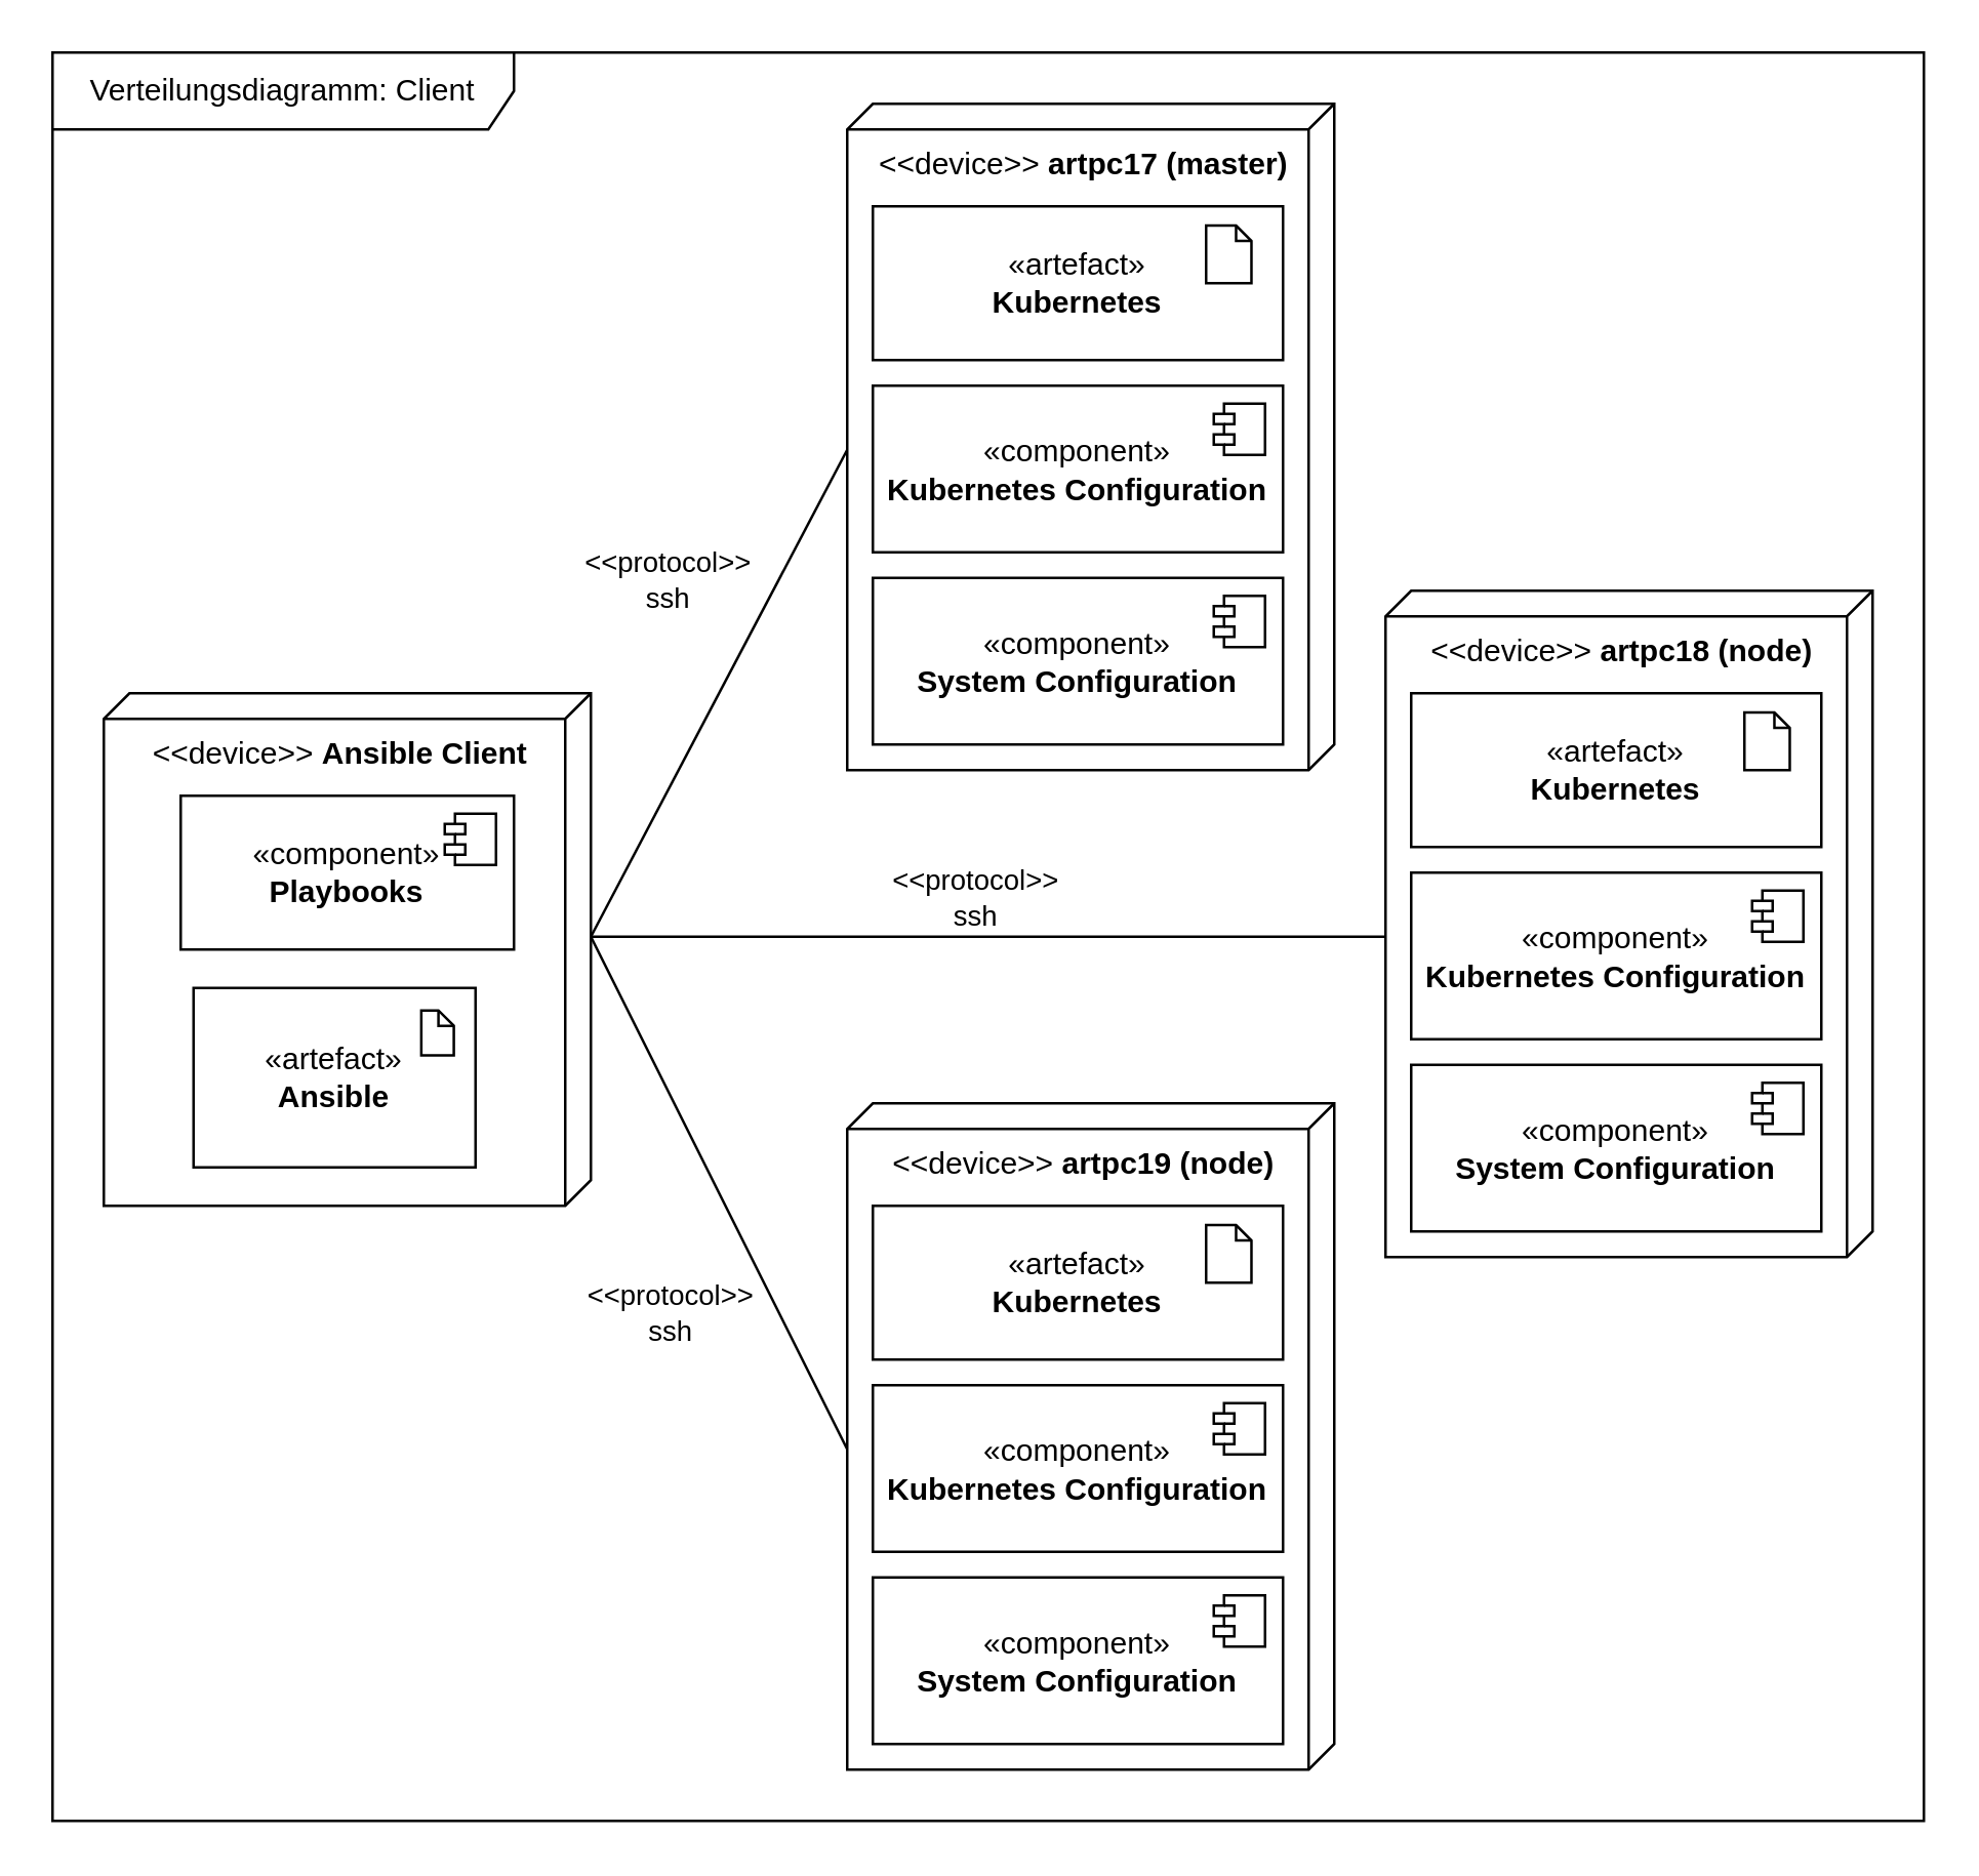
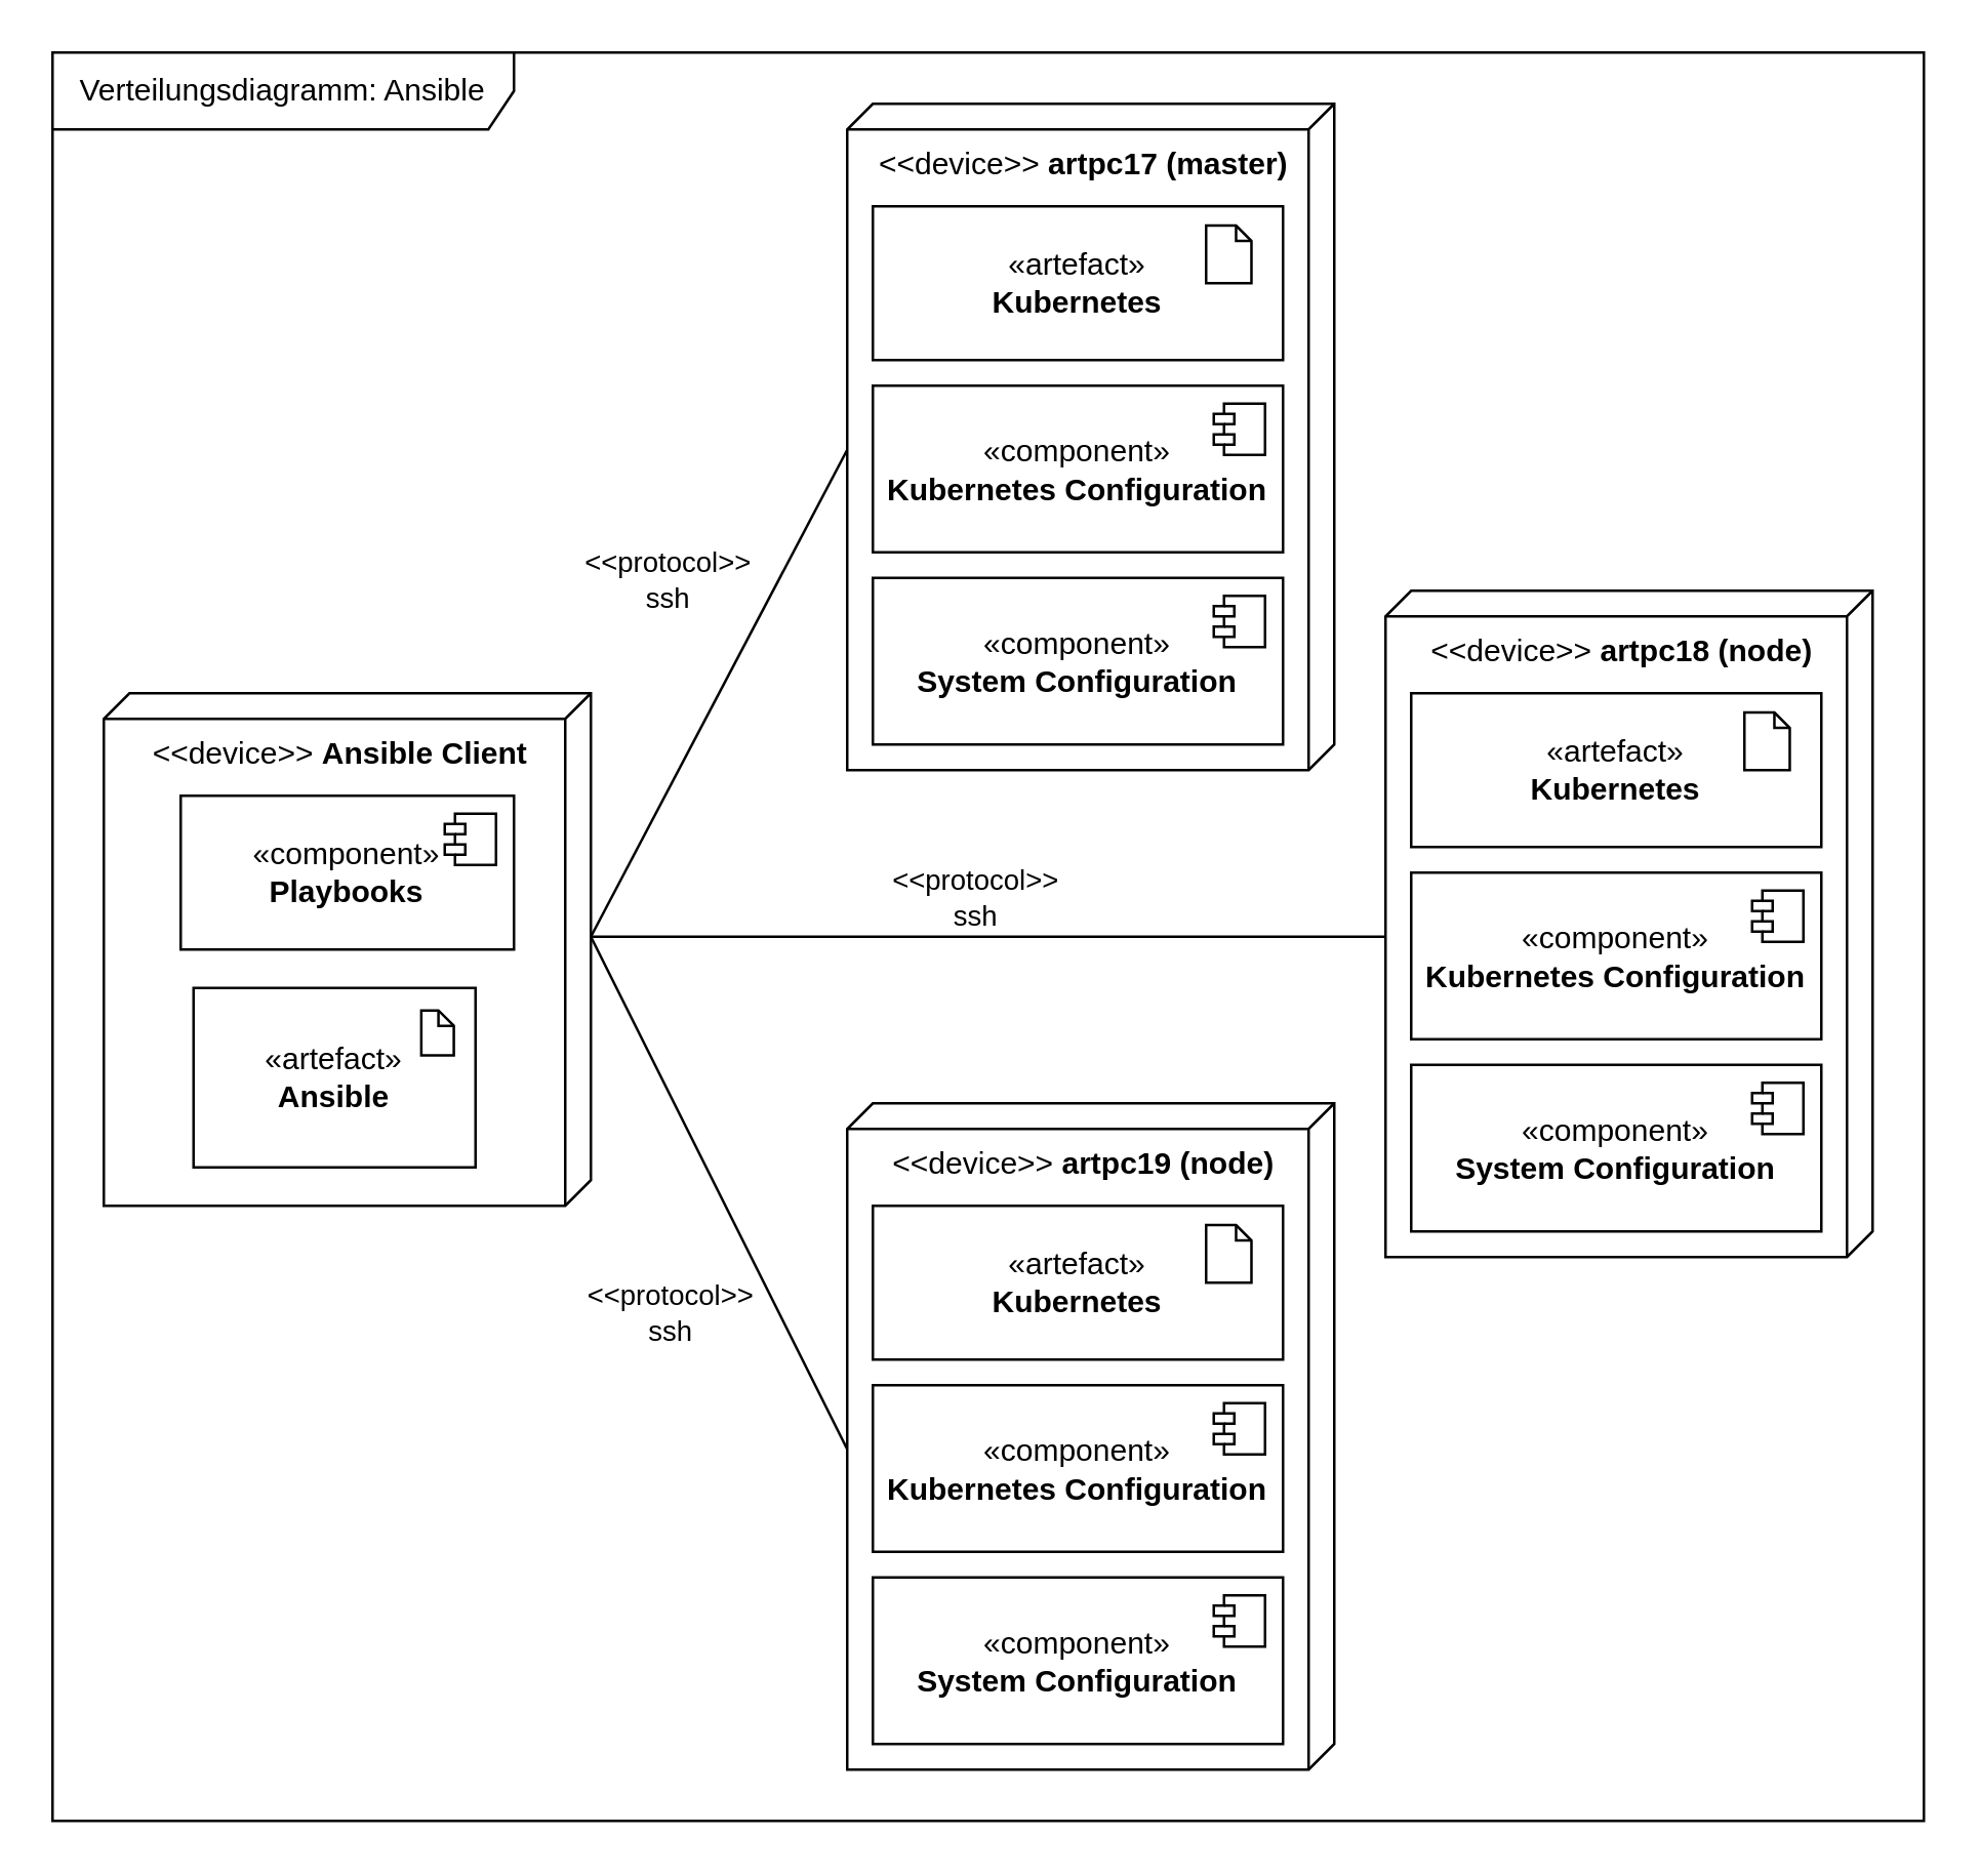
- <mxCell id="40" value="Verteilungsdiagramm: Client" style="shape=umlFrame;whiteSpace=wrap;html=1;pointerEvents=0;width=180;height=30;" parent="1" vertex="1"><mxGeometry x="20" y="20" width="730" height="690" as="geometry" /></mxCell>
+ <mxCell id="40" value="Verteilungsdiagramm: Ansible" style="shape=umlFrame;whiteSpace=wrap;html=1;pointerEvents=0;width=180;height=30;" parent="1" vertex="1"><mxGeometry x="20" y="20" width="730" height="690" as="geometry" /></mxCell>
